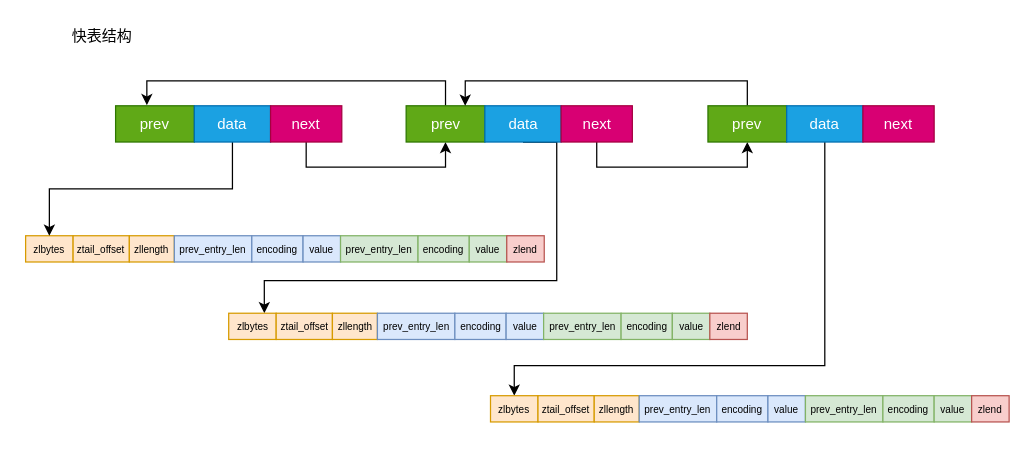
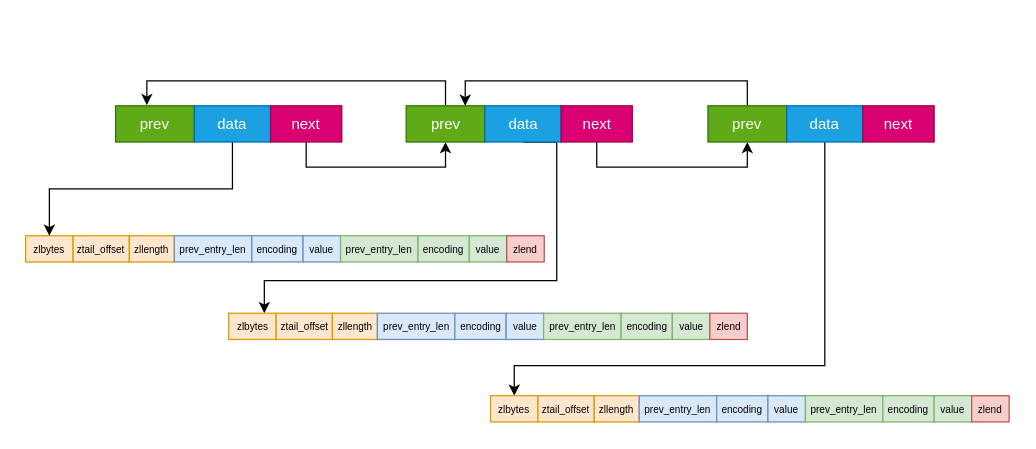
- <mxCell id="48" value="快表结构" style="text;html=1;align=center;verticalAlign=middle;resizable=0;points=[];autosize=1;strokeColor=none;fillColor=none;" vertex="1" parent="1"><mxGeometry x="52" y="20" width="58" height="18" as="geometry" /></mxCell>
